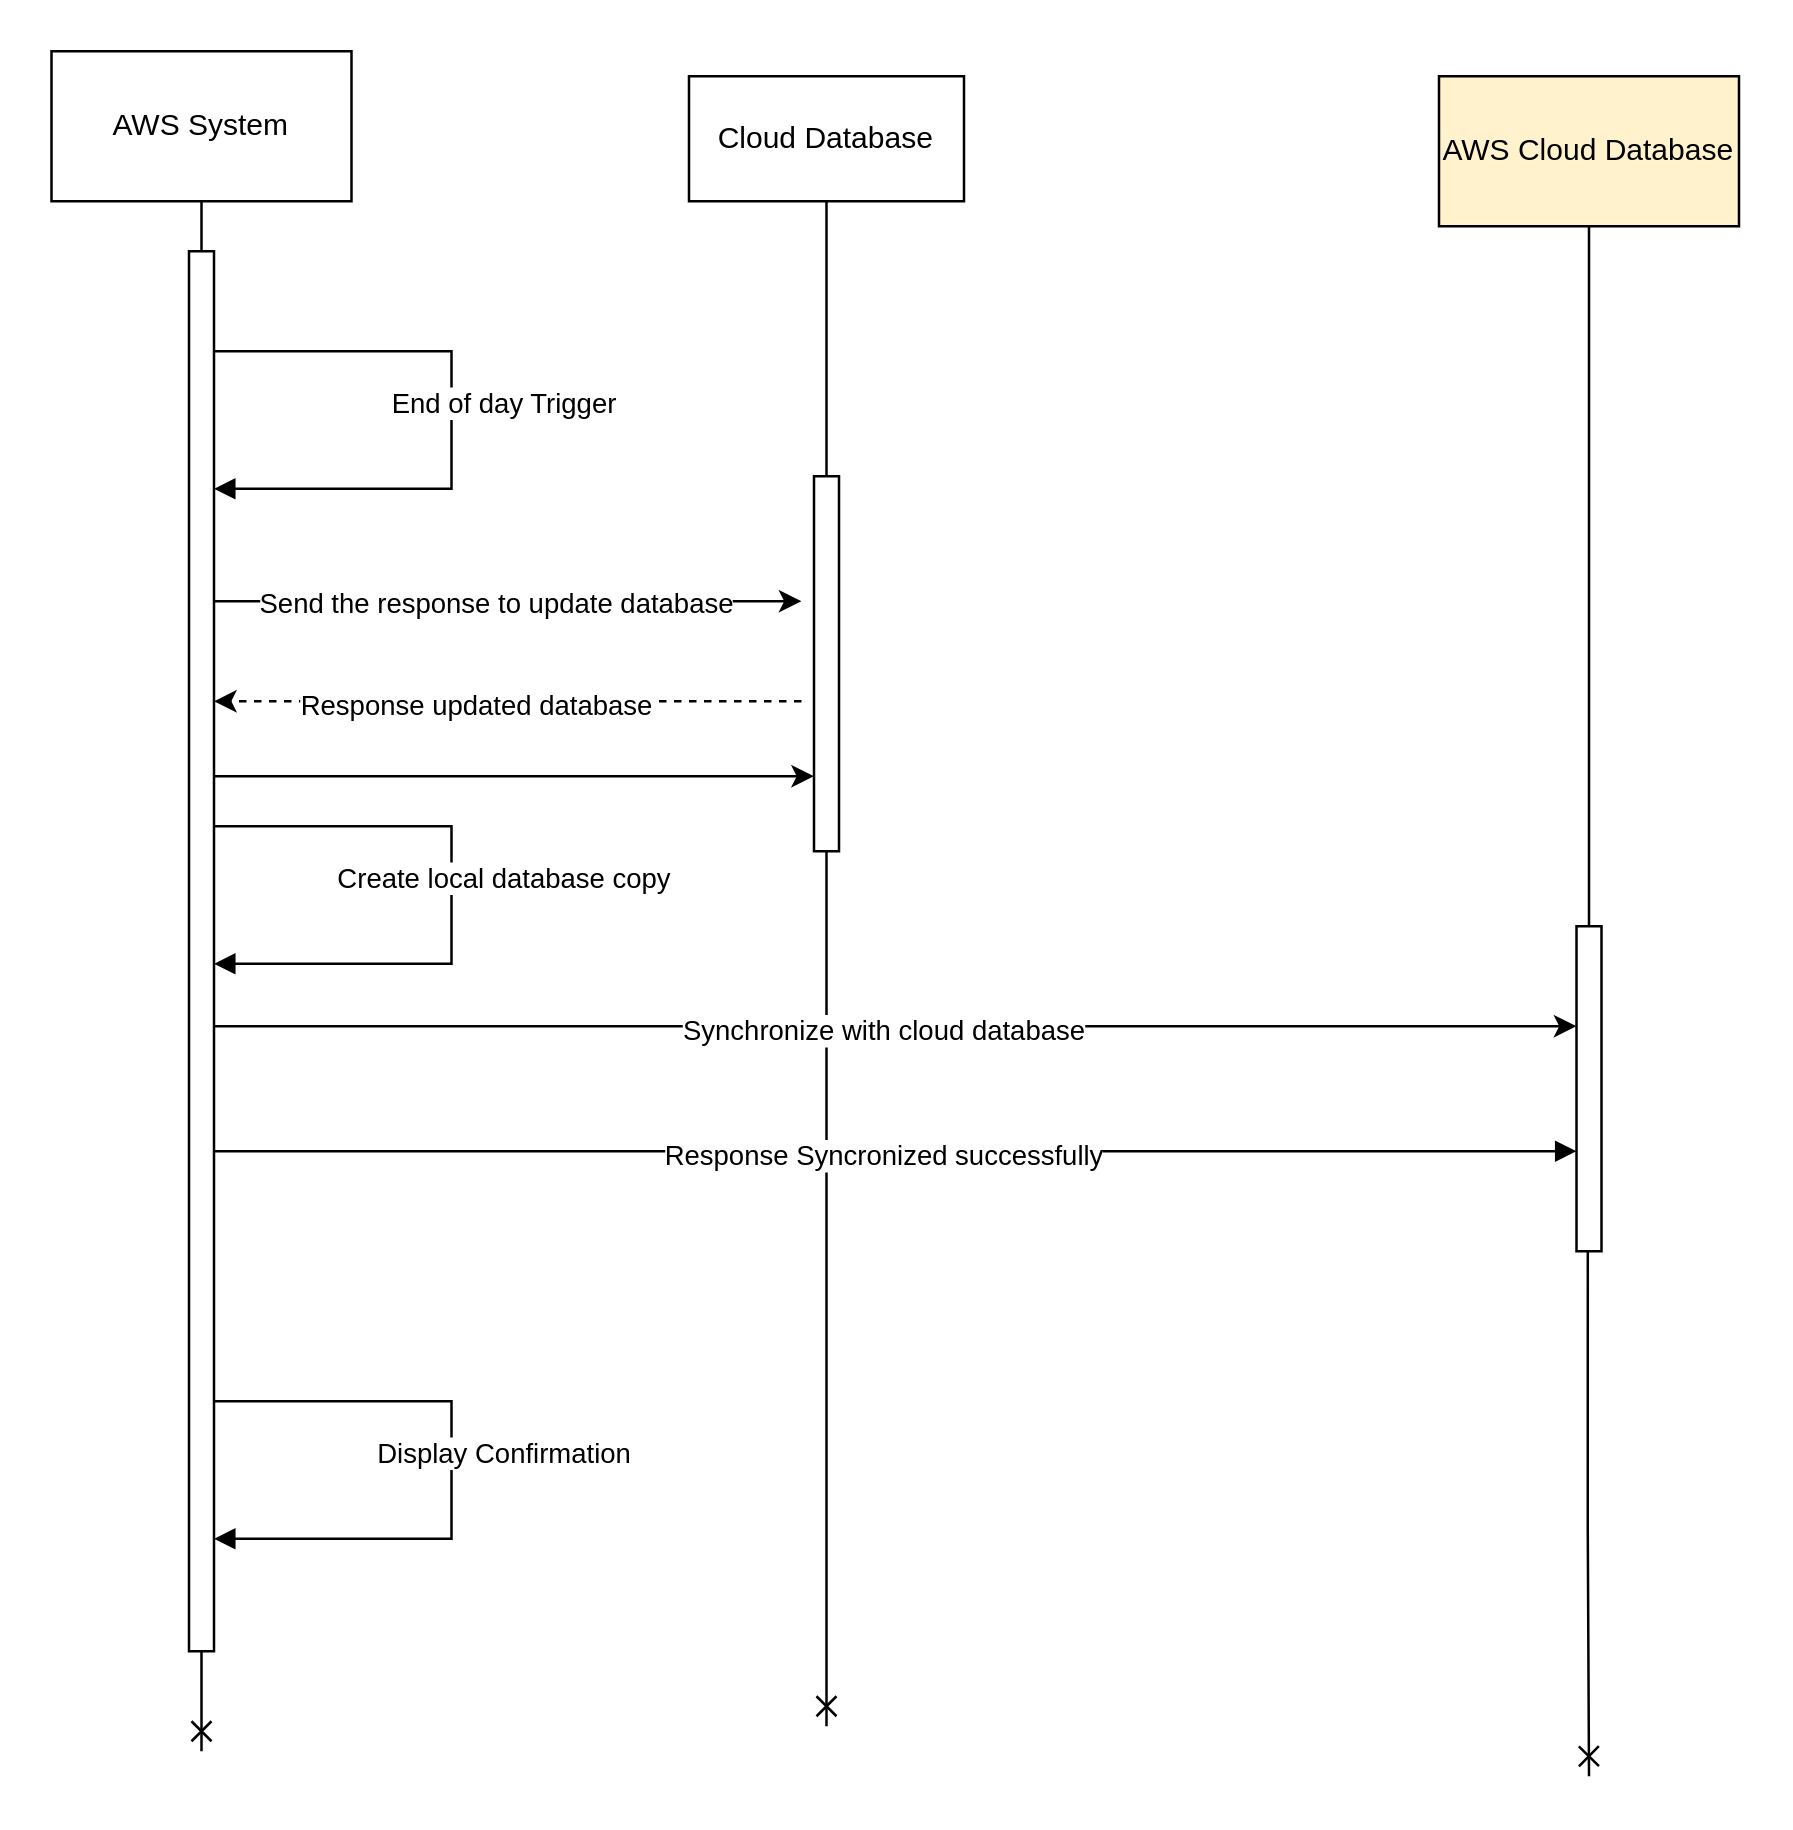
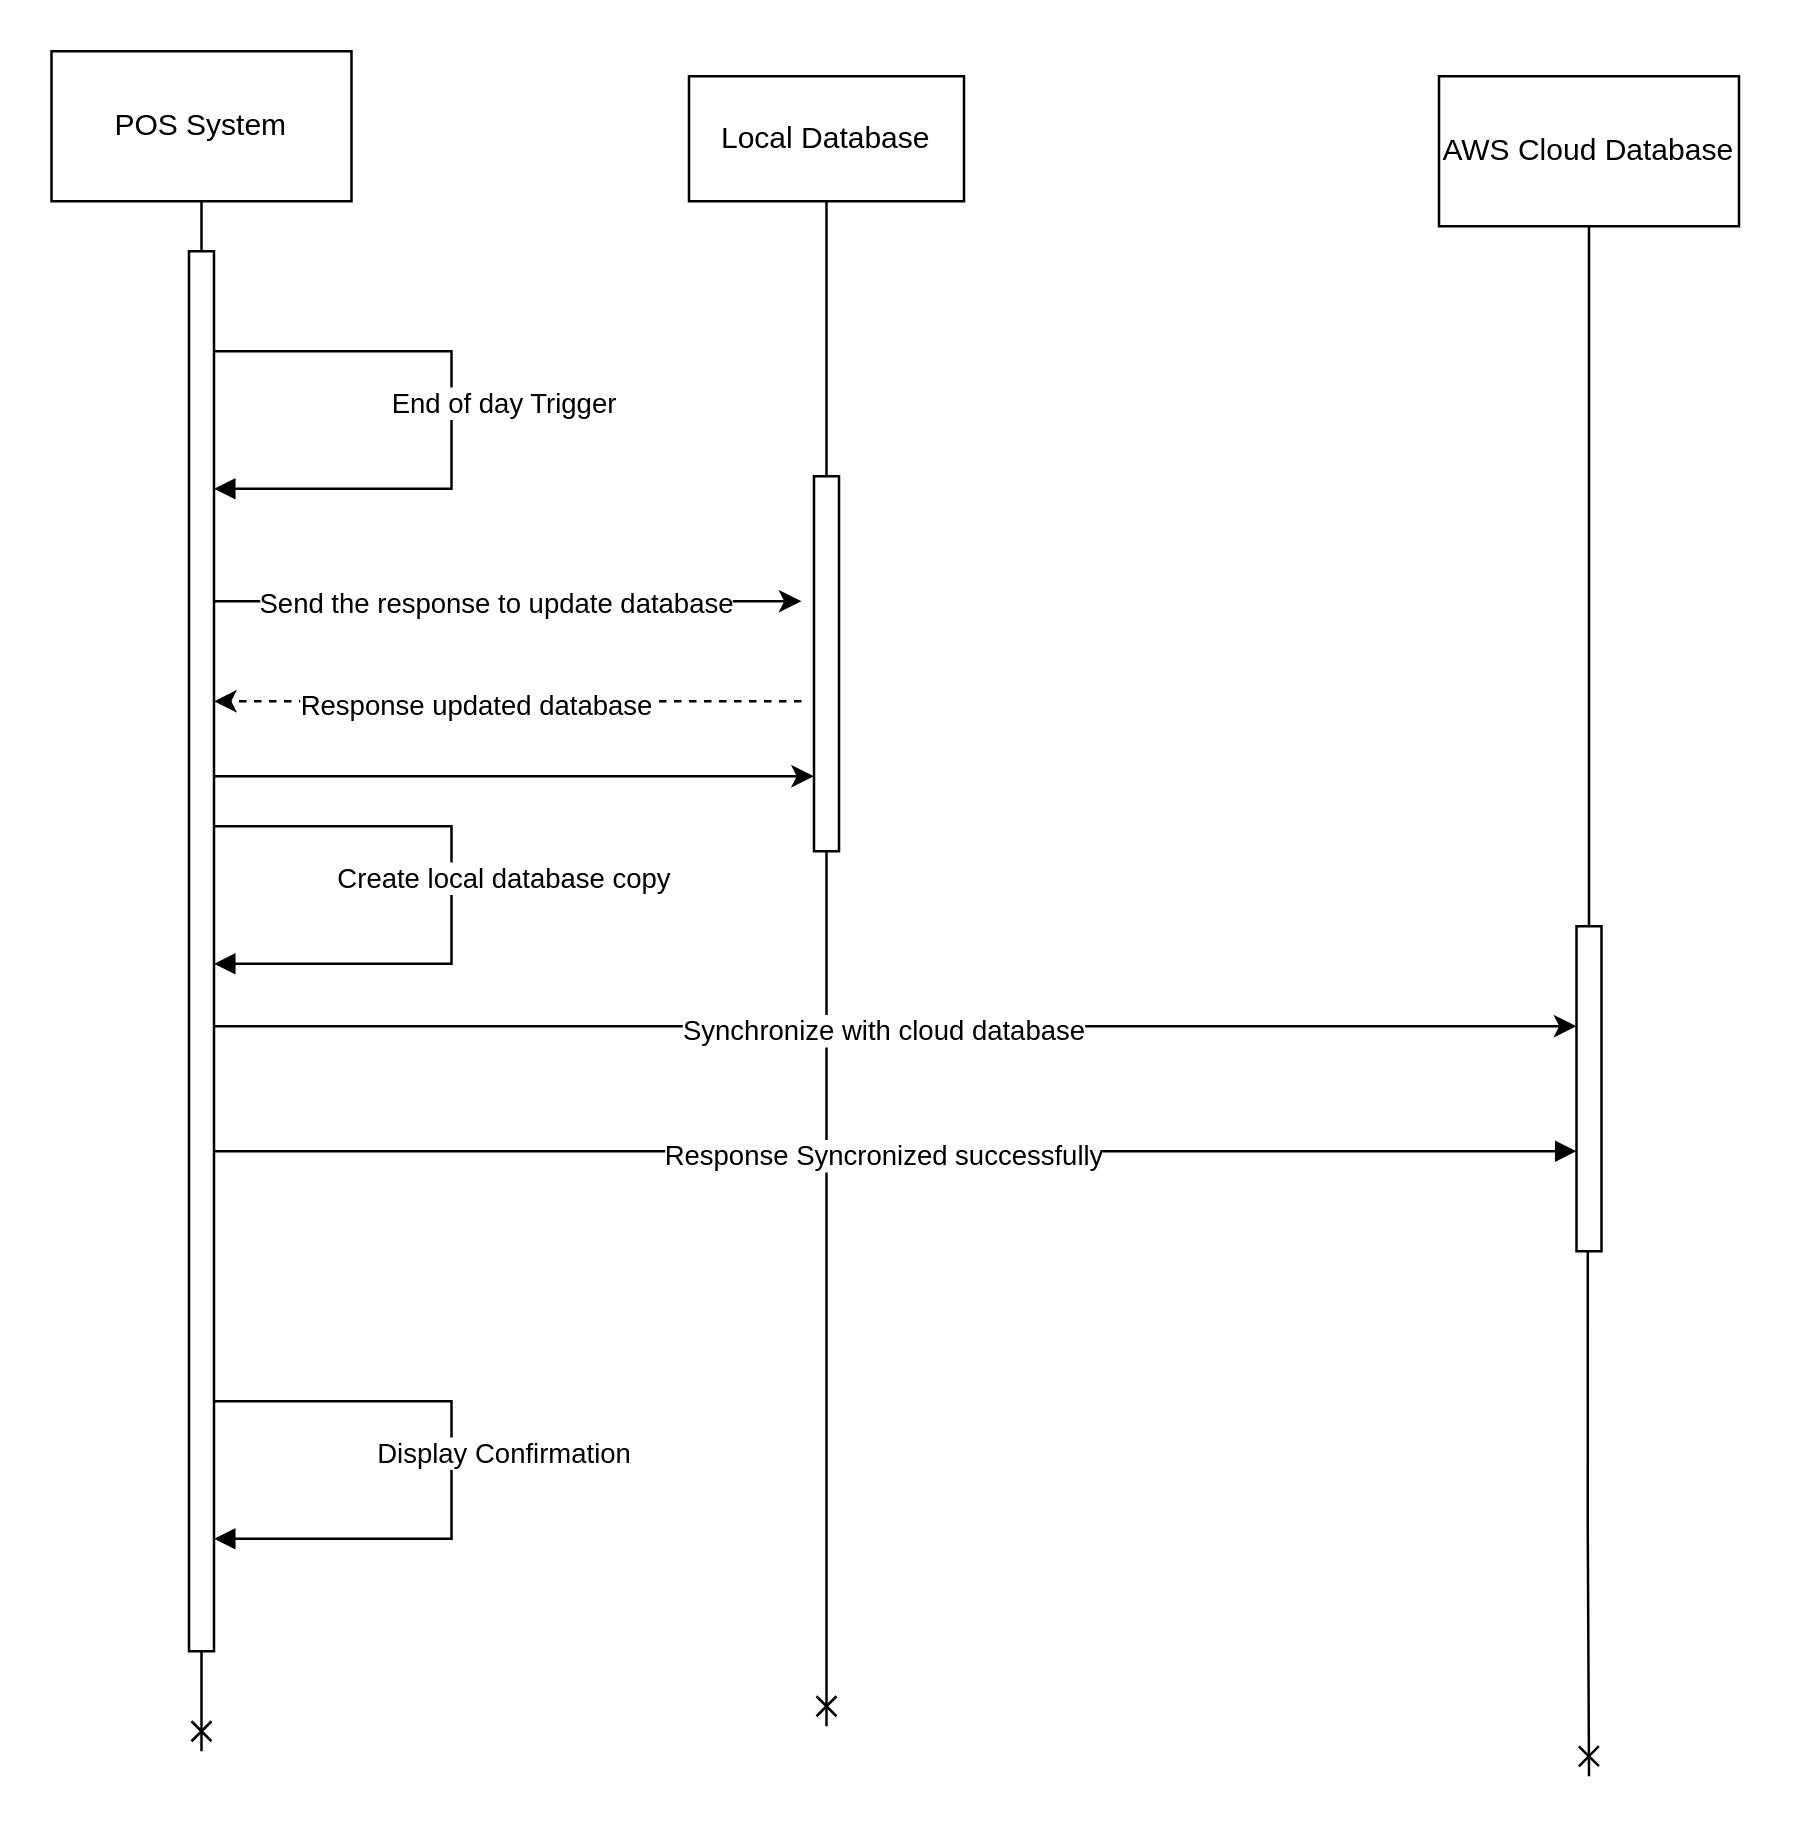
- <mxCell id="3" value="AWS System" style="rounded=0;whiteSpace=wrap;html=1;" parent="1" vertex="1"><mxGeometry x="20" y="20" width="120" height="60" as="geometry" /></mxCell>
+ <mxCell id="3" value="POS System" style="rounded=0;whiteSpace=wrap;html=1;" parent="1" vertex="1"><mxGeometry x="20" y="20" width="120" height="60" as="geometry" /></mxCell>
- <mxCell id="10" value="Cloud Database" style="html=1;whiteSpace=wrap;" parent="1" vertex="1"><mxGeometry x="275" y="30" width="110" height="50" as="geometry" /></mxCell>
+ <mxCell id="10" value="Local Database" style="html=1;whiteSpace=wrap;" parent="1" vertex="1"><mxGeometry x="275" y="30" width="110" height="50" as="geometry" /></mxCell>
- <mxCell id="8" value="AWS Cloud Database" style="rounded=0;whiteSpace=wrap;html=1;fillColor=#fff2cc;" parent="1" vertex="1"><mxGeometry x="575" y="30" width="120" height="60" as="geometry" /></mxCell>
+ <mxCell id="8" value="AWS Cloud Database" style="rounded=0;whiteSpace=wrap;html=1;" parent="1" vertex="1"><mxGeometry x="575" y="30" width="120" height="60" as="geometry" /></mxCell>
